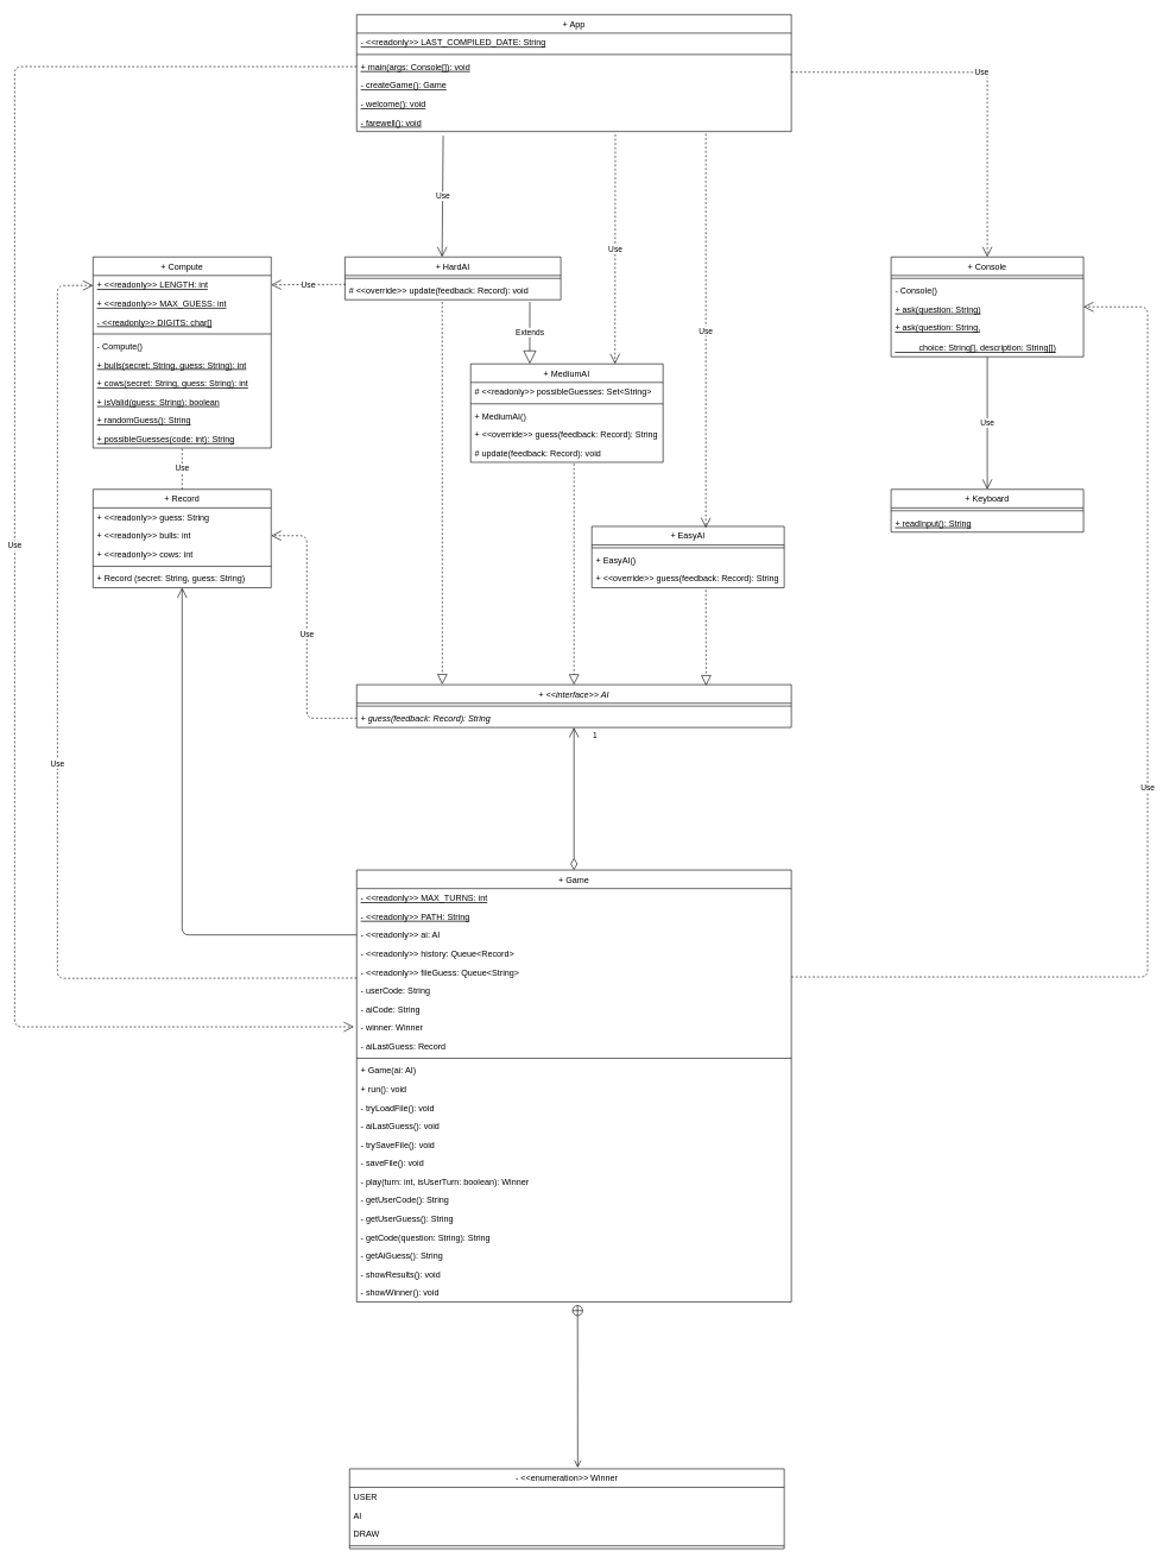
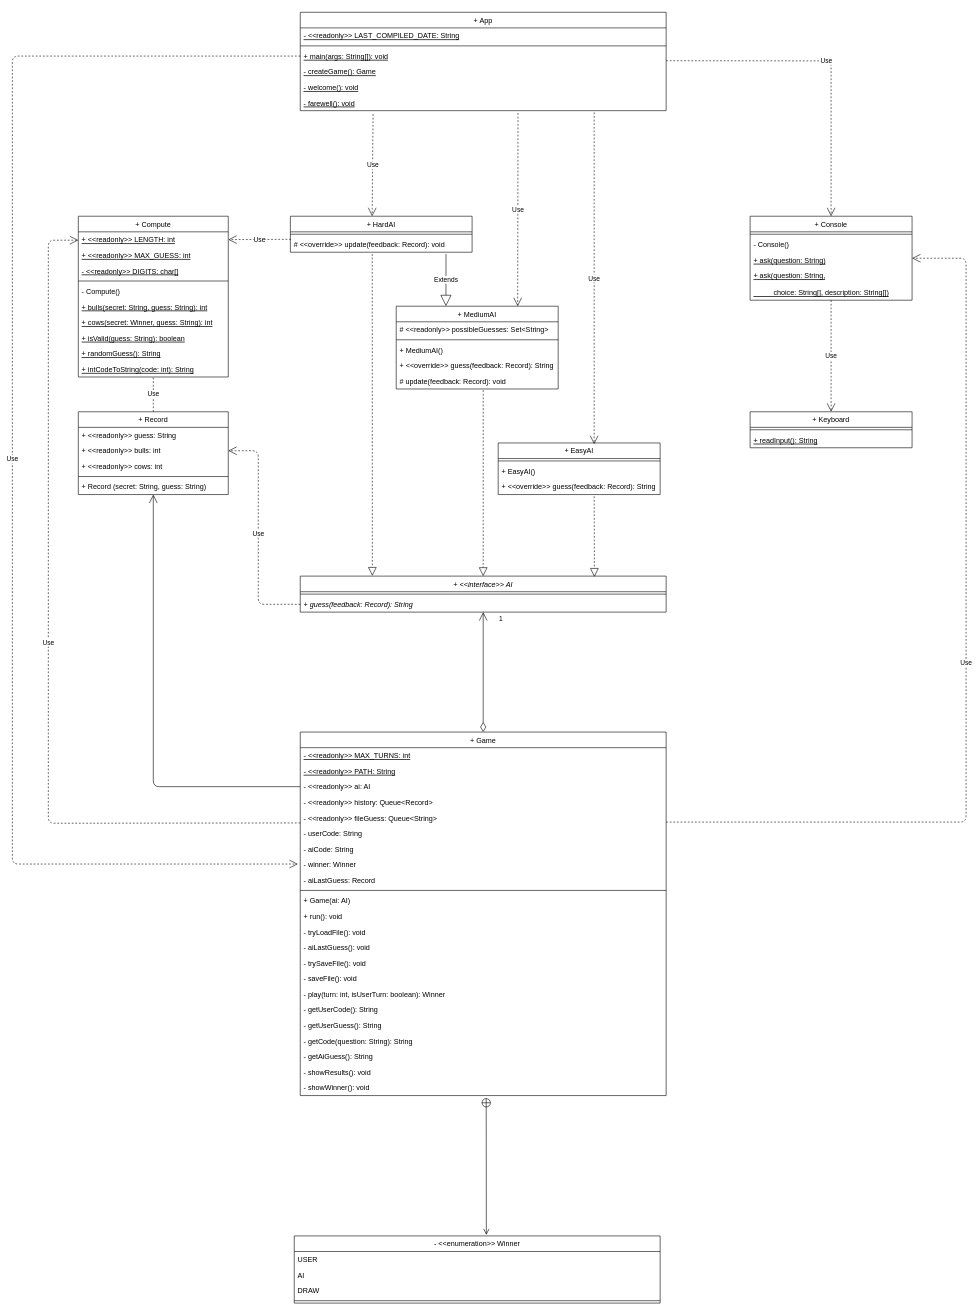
- <mxCell id="5" value="+ main(args: Console[]): void" style="text;strokeColor=none;fillColor=none;align=left;verticalAlign=top;spacingLeft=4;spacingRight=4;overflow=hidden;rotatable=0;points=[[0,0.5],[1,0.5]];portConstraint=eastwest;fontStyle=4" vertex="1" parent="2"><mxGeometry y="60" width="610" height="26" as="geometry" /></mxCell>
+ <mxCell id="5" value="+ main(args: String[]): void" style="text;strokeColor=none;fillColor=none;align=left;verticalAlign=top;spacingLeft=4;spacingRight=4;overflow=hidden;rotatable=0;points=[[0,0.5],[1,0.5]];portConstraint=eastwest;fontStyle=4" vertex="1" parent="2"><mxGeometry y="60" width="610" height="26" as="geometry" /></mxCell>
- <mxCell id="85" value="Use" style="endArrow=open;endSize=12;dashed=0;html=1;entryX=0.45;entryY=0;entryDx=0;entryDy=0;entryPerimeter=0;exitX=0.199;exitY=1.225;exitDx=0;exitDy=0;exitPerimeter=0;" edge="1" parent="1" source="8" target="38"><mxGeometry width="160" relative="1" as="geometry"><mxPoint x="653" y="190" as="sourcePoint" /><mxPoint x="1140" y="260" as="targetPoint" /></mxGeometry></mxCell>
+ <mxCell id="85" value="Use" style="endArrow=open;endSize=12;dashed=1;html=1;entryX=0.45;entryY=0;entryDx=0;entryDy=0;entryPerimeter=0;exitX=0.199;exitY=1.225;exitDx=0;exitDy=0;exitPerimeter=0;" edge="1" parent="1" source="8" target="38"><mxGeometry width="160" relative="1" as="geometry"><mxPoint x="653" y="190" as="sourcePoint" /><mxPoint x="1140" y="260" as="targetPoint" /></mxGeometry></mxCell>
- <mxCell id="16" value="+ cows(secret: String, guess: String): int" style="text;strokeColor=none;fillColor=none;align=left;verticalAlign=top;spacingLeft=4;spacingRight=4;overflow=hidden;rotatable=0;points=[[0,0.5],[1,0.5]];portConstraint=eastwest;fontStyle=4" vertex="1" parent="9"><mxGeometry y="164" width="250" height="26" as="geometry" /></mxCell>
+ <mxCell id="16" value="+ cows(secret: Winner, guess: String): int" style="text;strokeColor=none;fillColor=none;align=left;verticalAlign=top;spacingLeft=4;spacingRight=4;overflow=hidden;rotatable=0;points=[[0,0.5],[1,0.5]];portConstraint=eastwest;fontStyle=4" vertex="1" parent="9"><mxGeometry y="164" width="250" height="26" as="geometry" /></mxCell>
- <mxCell id="88" value="Use" style="endArrow=open;endSize=12;dashed=0;html=1;entryX=0.5;entryY=0;entryDx=0;entryDy=0;exitX=0.5;exitY=1;exitDx=0;exitDy=0;" edge="1" parent="1" source="26" target="31"><mxGeometry width="160" relative="1" as="geometry"><mxPoint x="1410" y="570" as="sourcePoint" /><mxPoint x="1460" y="590" as="targetPoint" /><Array as="points" /></mxGeometry></mxCell>
+ <mxCell id="88" value="Use" style="endArrow=open;endSize=12;dashed=1;html=1;entryX=0.5;entryY=0;entryDx=0;entryDy=0;exitX=0.5;exitY=1;exitDx=0;exitDy=0;" edge="1" parent="1" source="26" target="31"><mxGeometry width="160" relative="1" as="geometry"><mxPoint x="1410" y="570" as="sourcePoint" /><mxPoint x="1460" y="590" as="targetPoint" /><Array as="points" /></mxGeometry></mxCell>
- <mxCell id="19" value="+ possibleGuesses(code: int): String" style="text;strokeColor=none;fillColor=none;align=left;verticalAlign=top;spacingLeft=4;spacingRight=4;overflow=hidden;rotatable=0;points=[[0,0.5],[1,0.5]];portConstraint=eastwest;fontStyle=4" vertex="1" parent="9"><mxGeometry y="242" width="250" height="26" as="geometry" /></mxCell>
+ <mxCell id="19" value="+ intCodeToString(code: int): String" style="text;strokeColor=none;fillColor=none;align=left;verticalAlign=top;spacingLeft=4;spacingRight=4;overflow=hidden;rotatable=0;points=[[0,0.5],[1,0.5]];portConstraint=eastwest;fontStyle=4" vertex="1" parent="9"><mxGeometry y="242" width="250" height="26" as="geometry" /></mxCell>
